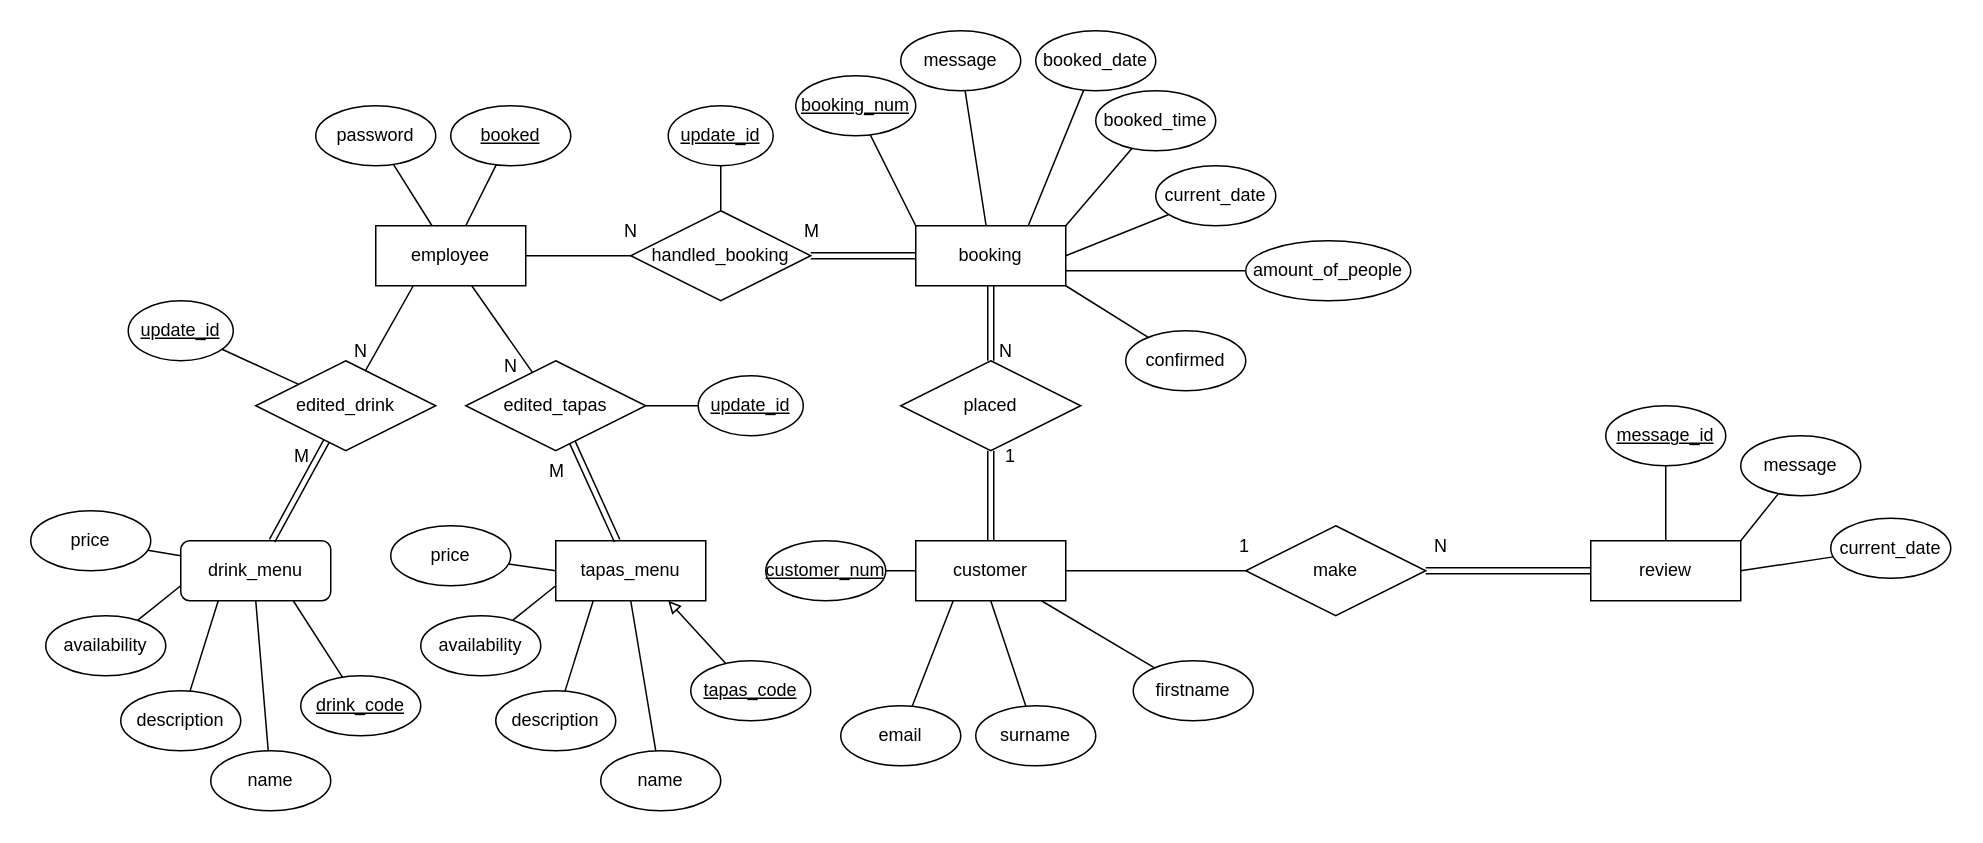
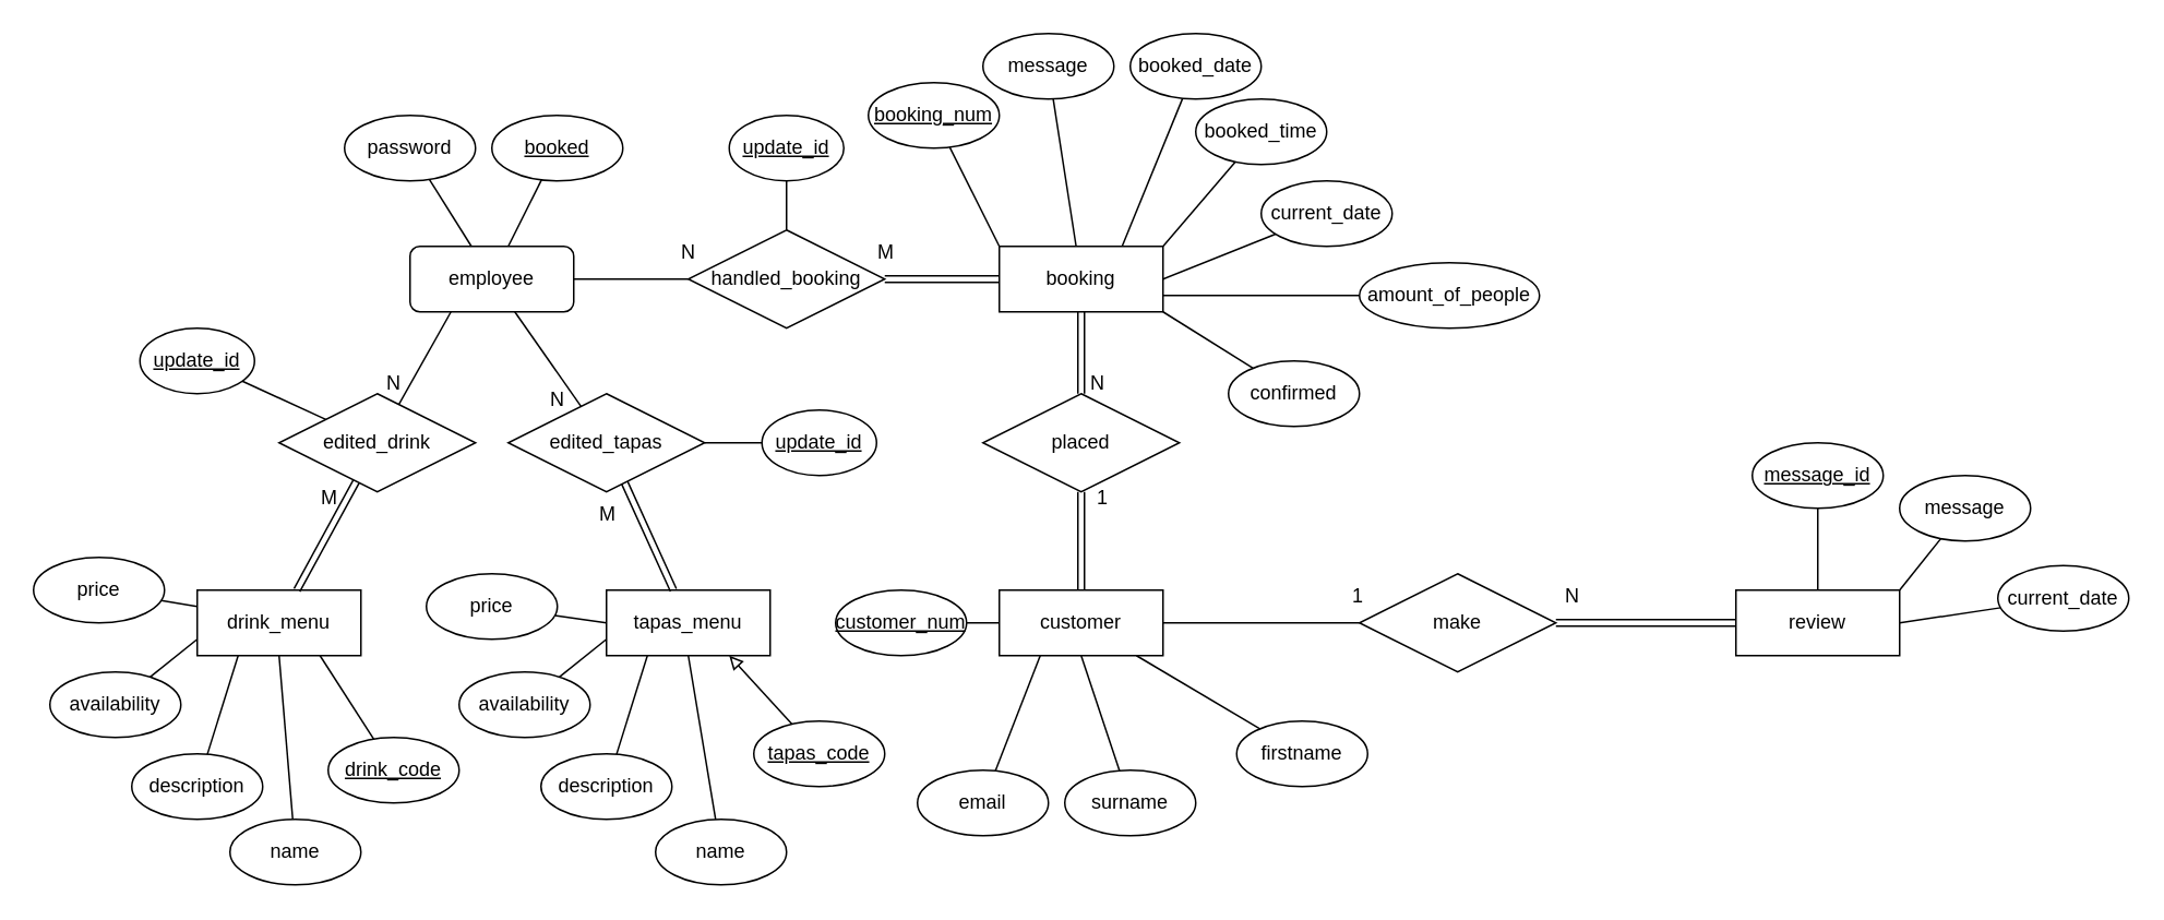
- <mxCell id="4" value="employee" style="whiteSpace=wrap;html=1;align=center;" parent="1" vertex="1"><mxGeometry x="250" y="150" width="100" height="40" as="geometry" /></mxCell>
+ <mxCell id="4" value="employee" style="whiteSpace=wrap;html=1;align=center;rounded=1;" parent="1" vertex="1"><mxGeometry x="250" y="150" width="100" height="40" as="geometry" /></mxCell>
- <mxCell id="27" value="drink_menu" style="whiteSpace=wrap;html=1;align=center;rounded=1;" parent="1" vertex="1"><mxGeometry x="120" y="360" width="100" height="40" as="geometry" /></mxCell>
+ <mxCell id="27" value="drink_menu" style="whiteSpace=wrap;html=1;align=center;" parent="1" vertex="1"><mxGeometry x="120" y="360" width="100" height="40" as="geometry" /></mxCell>
